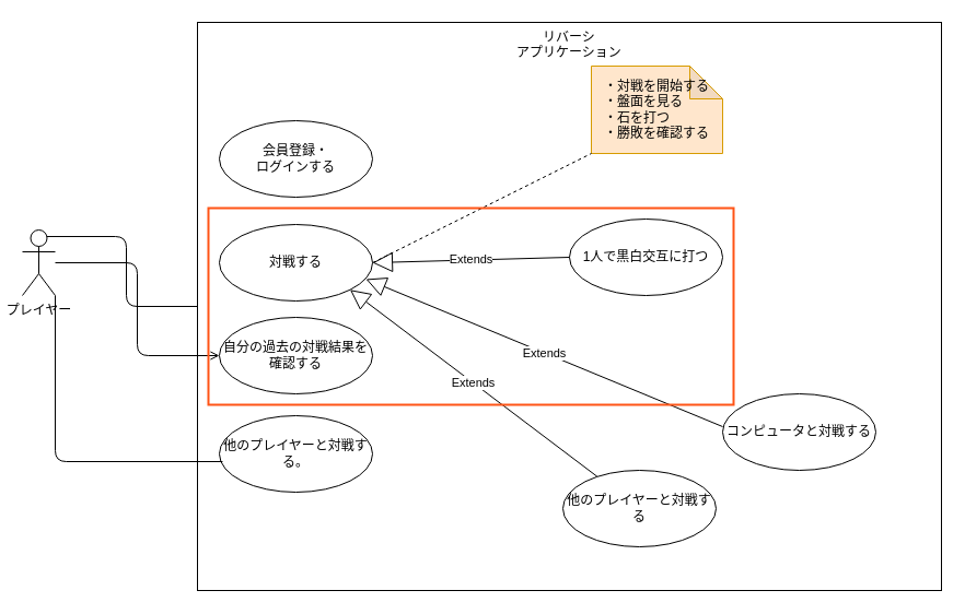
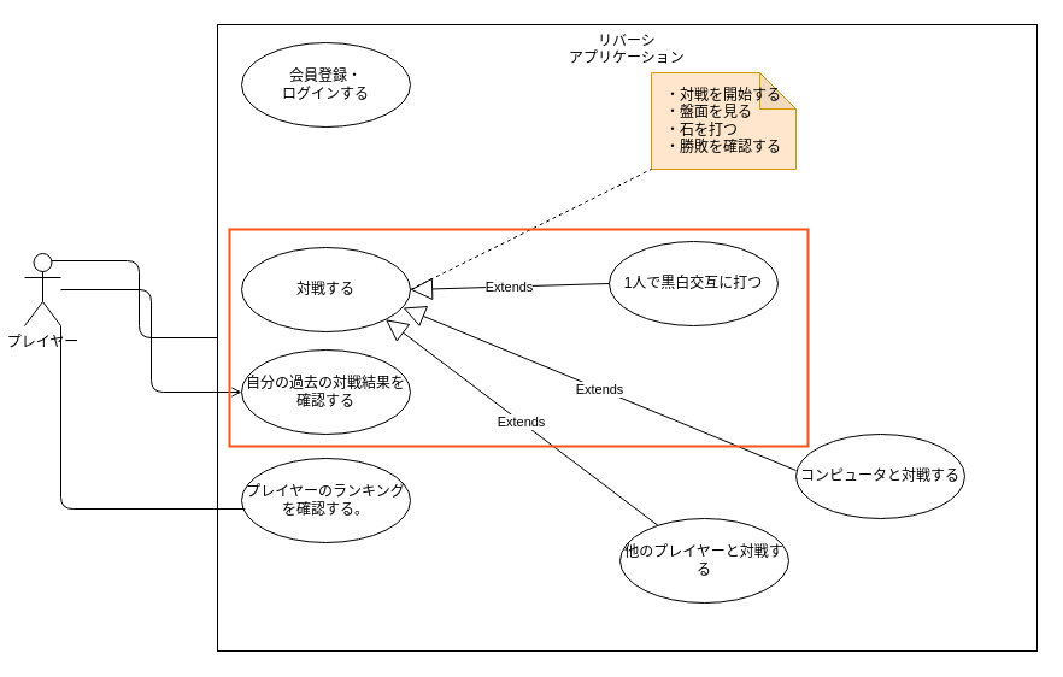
- <mxCell id="8" value="会員登録・&lt;div&gt;ログインする&lt;/div&gt;" style="ellipse;whiteSpace=wrap;html=1;" vertex="1" parent="1"><mxGeometry x="200" y="110" width="140" height="70" as="geometry" /></mxCell>
+ <mxCell id="8" value="会員登録・&lt;div&gt;ログインする&lt;/div&gt;" style="ellipse;whiteSpace=wrap;html=1;" vertex="1" parent="1"><mxGeometry x="200" y="35" width="140" height="70" as="geometry" /></mxCell>
- <mxCell id="9" value="1人で黒白交互に打つ" style="ellipse;whiteSpace=wrap;html=1;" vertex="1" parent="1"><mxGeometry x="520" y="200" width="140" height="70" as="geometry" /></mxCell>
+ <mxCell id="9" value="1人で黒白交互に打つ" style="ellipse;whiteSpace=wrap;html=1;" vertex="1" parent="1"><mxGeometry x="505" y="200" width="140" height="70" as="geometry" /></mxCell>
- <mxCell id="15" value="他のプレイヤーと対戦する。" style="ellipse;whiteSpace=wrap;html=1;" vertex="1" parent="1"><mxGeometry x="200" y="380" width="140" height="70" as="geometry" /></mxCell>
+ <mxCell id="15" value="プレイヤーのランキングを確認する。" style="ellipse;whiteSpace=wrap;html=1;" vertex="1" parent="1"><mxGeometry x="200" y="380" width="140" height="70" as="geometry" /></mxCell>
